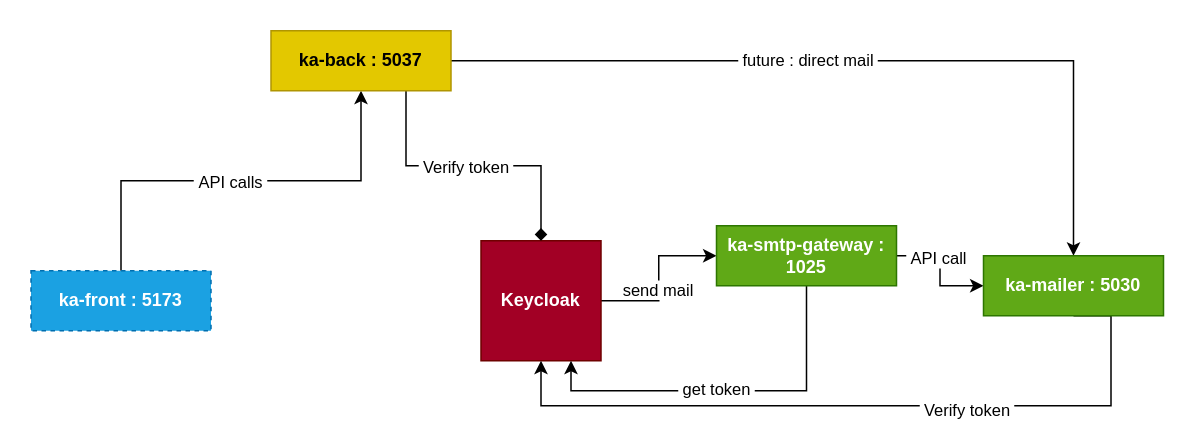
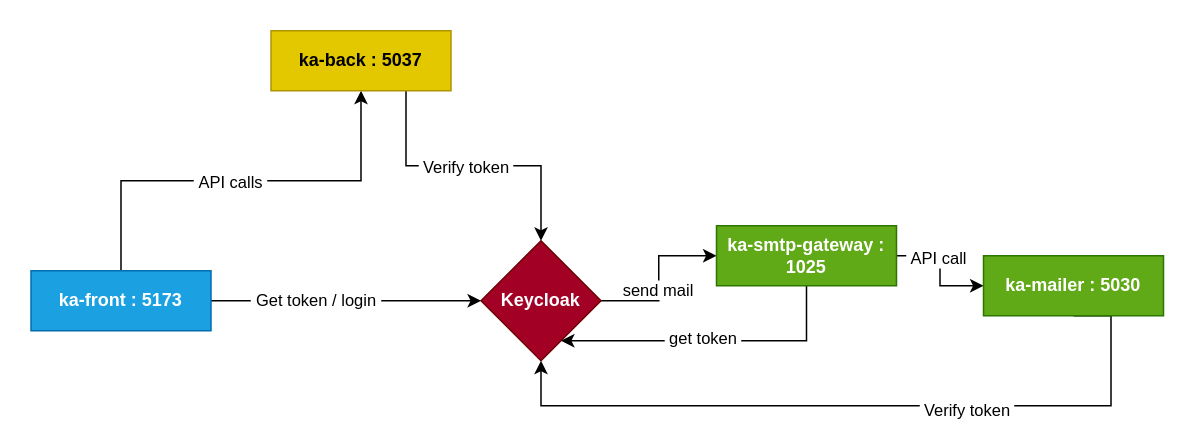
- <mxCell id="12" style="edgeStyle=orthogonalEdgeStyle;rounded=0;orthogonalLoop=1;jettySize=auto;html=1;exitX=1;exitY=0.5;exitDx=0;exitDy=0;entryX=0.5;entryY=0;entryDx=0;entryDy=0;" edge="1" parent="1" source="15" target="23"><mxGeometry relative="1" as="geometry" /></mxCell>
- <mxCell id="13" value="&lt;br&gt;&lt;div&gt;&lt;br&gt;&lt;/div&gt;" style="edgeLabel;html=1;align=center;verticalAlign=middle;resizable=0;points=[];" vertex="1" connectable="0" parent="12"><mxGeometry x="-0.108" relative="1" as="geometry"><mxPoint as="offset" /></mxGeometry></mxCell>
- <mxCell id="14" value="&amp;nbsp;future : direct mail&amp;nbsp;" style="edgeLabel;html=1;align=center;verticalAlign=middle;resizable=0;points=[];" vertex="1" connectable="0" parent="12"><mxGeometry x="-0.131" y="1" relative="1" as="geometry"><mxPoint as="offset" /></mxGeometry></mxCell>
- <mxCell id="10" style="edgeStyle=orthogonalEdgeStyle;rounded=0;orthogonalLoop=1;jettySize=auto;html=1;exitX=0.75;exitY=1;exitDx=0;exitDy=0;endArrow=diamond;" edge="1" parent="1" source="15" target="4"><mxGeometry relative="1" as="geometry" /></mxCell>
+ <mxCell id="10" style="edgeStyle=orthogonalEdgeStyle;rounded=0;orthogonalLoop=1;jettySize=auto;html=1;exitX=0.75;exitY=1;exitDx=0;exitDy=0;" edge="1" parent="1" source="15" target="4"><mxGeometry relative="1" as="geometry" /></mxCell>
- <mxCell id="9" value="ka-front : 5173" style="whiteSpace=wrap;html=1;fillColor=#1ba1e2;fontColor=#ffffff;strokeColor=#006EAF;fontStyle=1;dashed=1;" vertex="1" parent="1"><mxGeometry x="20" y="180" width="120" height="40" as="geometry" /></mxCell>
+ <mxCell id="9" value="ka-front : 5173" style="whiteSpace=wrap;html=1;fillColor=#1ba1e2;fontColor=#ffffff;strokeColor=#006EAF;fontStyle=1" vertex="1" parent="1"><mxGeometry x="20" y="180" width="120" height="40" as="geometry" /></mxCell>
+ <mxCell id="5" style="edgeStyle=orthogonalEdgeStyle;rounded=0;orthogonalLoop=1;jettySize=auto;html=1;exitX=1;exitY=0.5;exitDx=0;exitDy=0;entryX=0;entryY=0.5;entryDx=0;entryDy=0;" edge="1" parent="1" source="9" target="4"><mxGeometry relative="1" as="geometry" /></mxCell>
+ <mxCell id="6" value="&amp;nbsp;Get token / login&amp;nbsp;" style="edgeLabel;html=1;align=center;verticalAlign=middle;resizable=0;points=[];" vertex="1" connectable="0" parent="5"><mxGeometry x="-0.233" y="2" relative="1" as="geometry"><mxPoint y="1" as="offset" /></mxGeometry></mxCell>
- <mxCell id="4" value="Keycloak" style="whiteSpace=wrap;html=1;aspect=fixed;fillColor=#a20025;fontColor=#ffffff;strokeColor=#6F0000;fontStyle=1" vertex="1" parent="1"><mxGeometry x="320" y="160" width="80" height="80" as="geometry" /></mxCell>
+ <mxCell id="4" value="Keycloak" style="rhombus;whiteSpace=wrap;html=1;aspect=fixed;fillColor=#a20025;fontColor=#ffffff;strokeColor=#6F0000;fontStyle=1;" vertex="1" parent="1"><mxGeometry x="320" y="160" width="80" height="80" as="geometry" /></mxCell>
